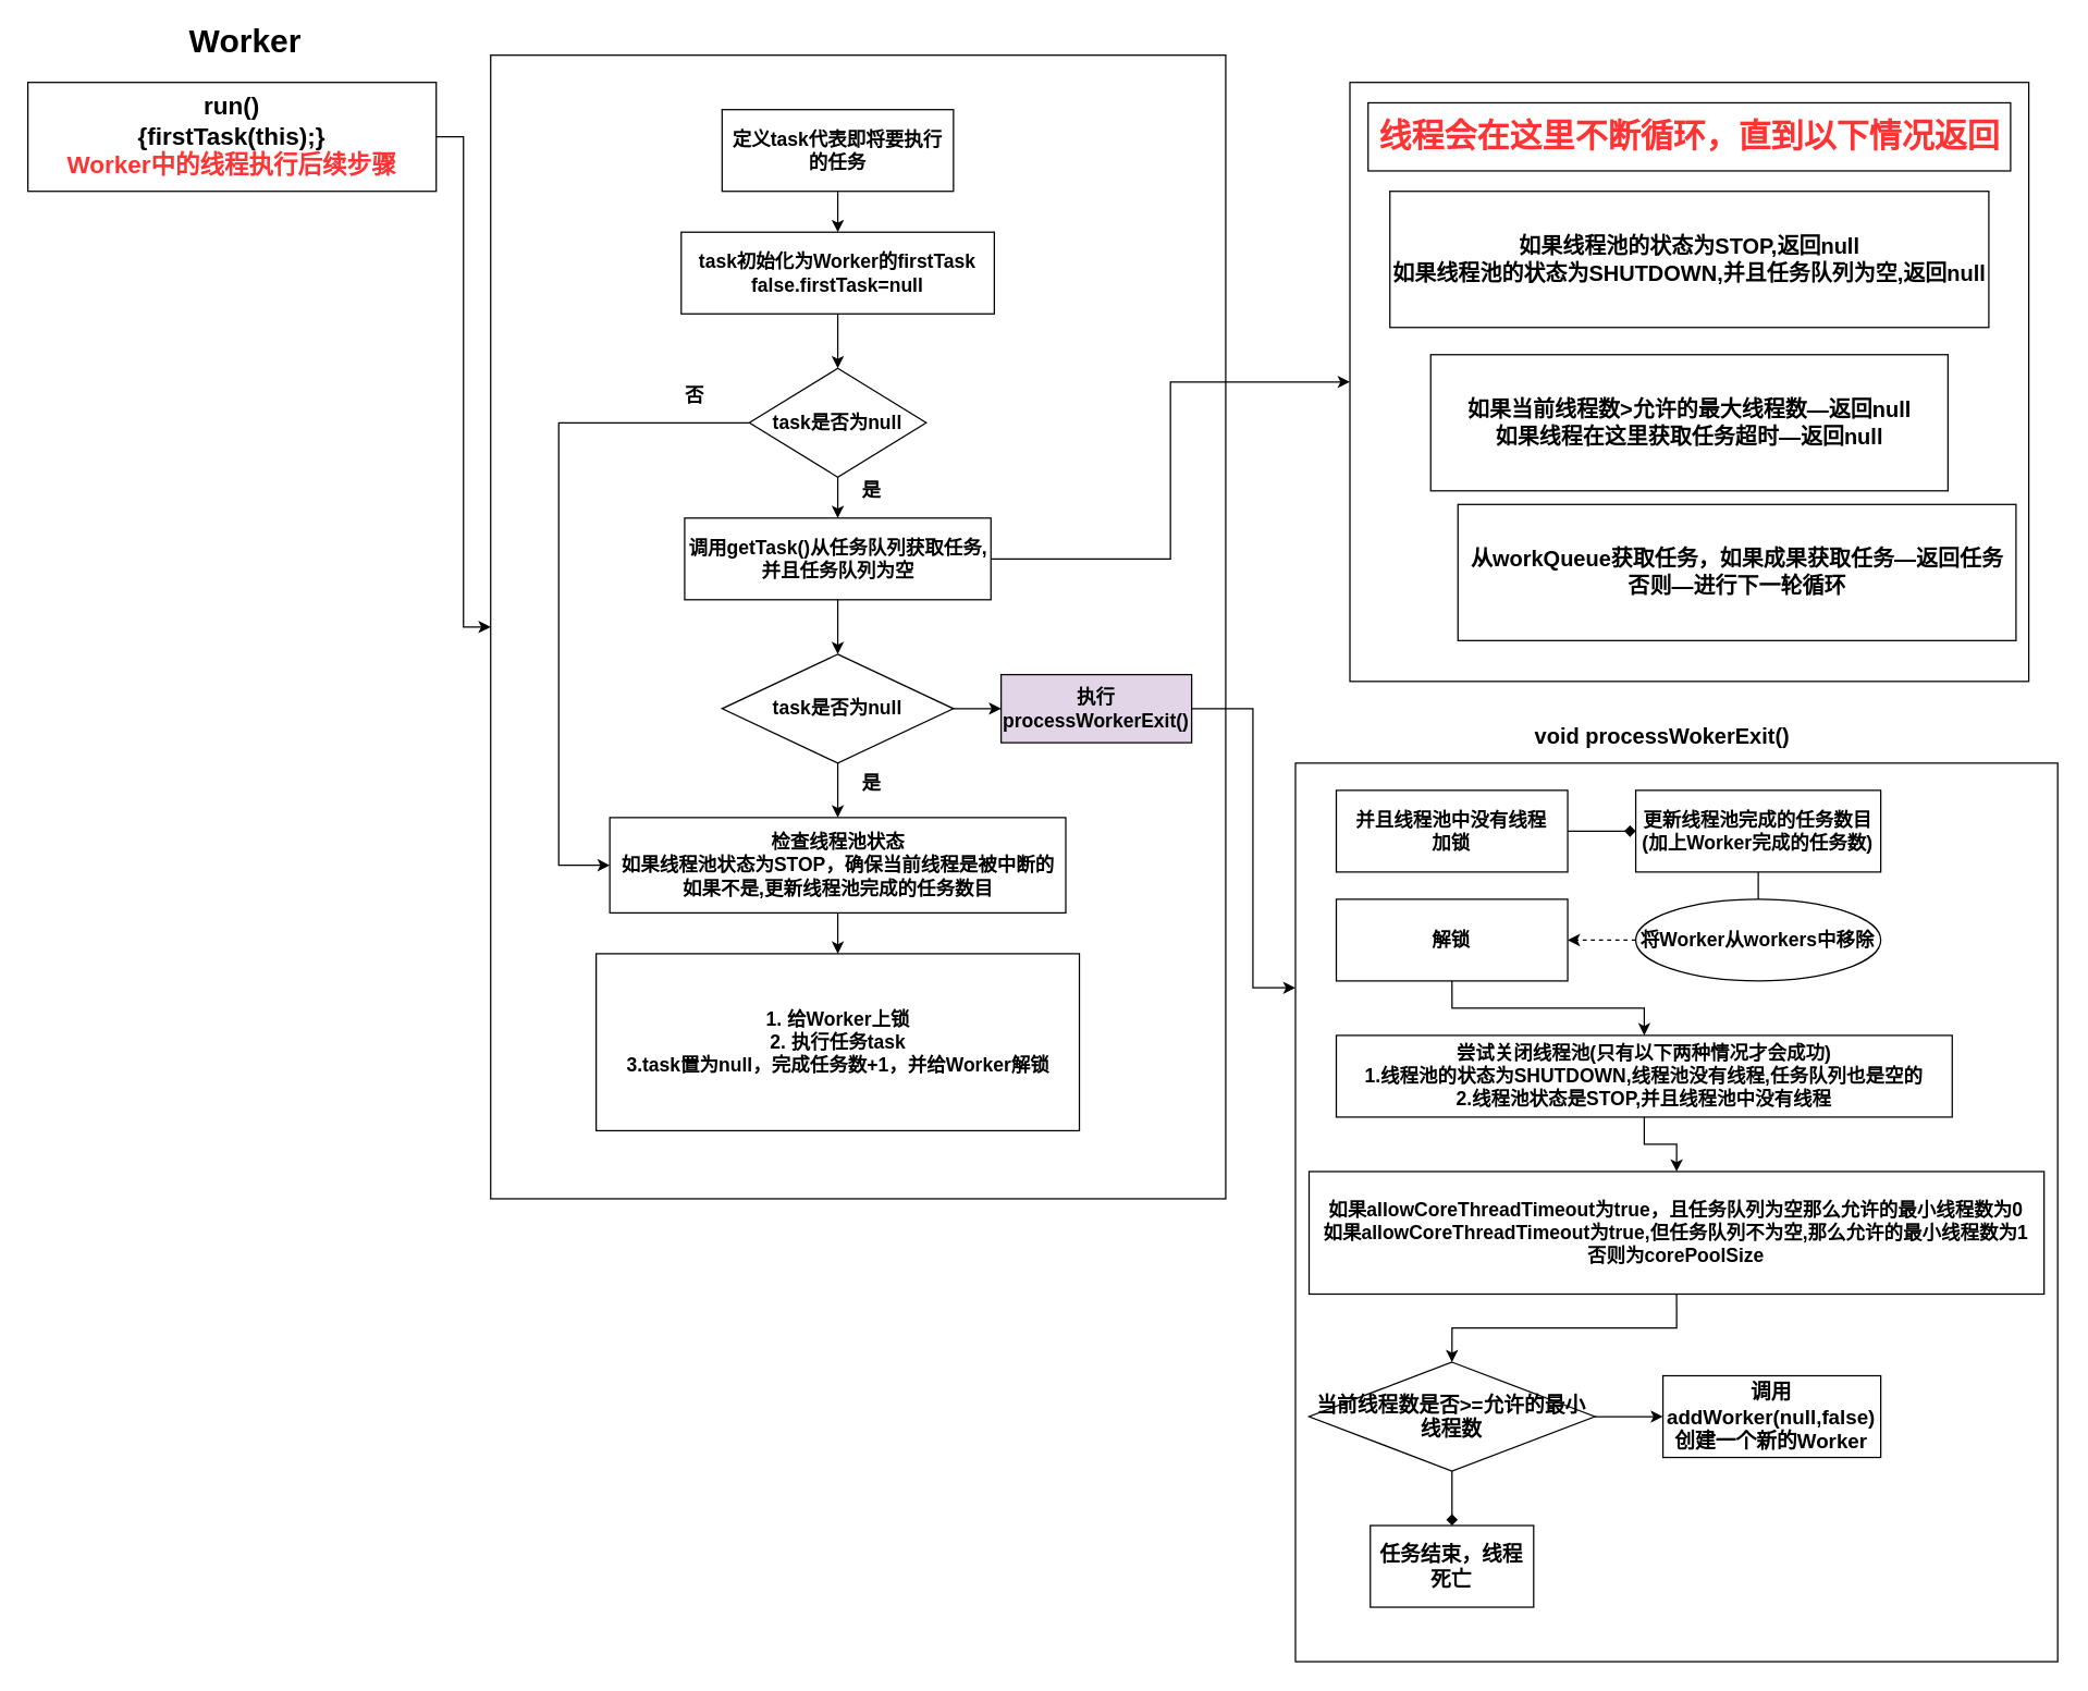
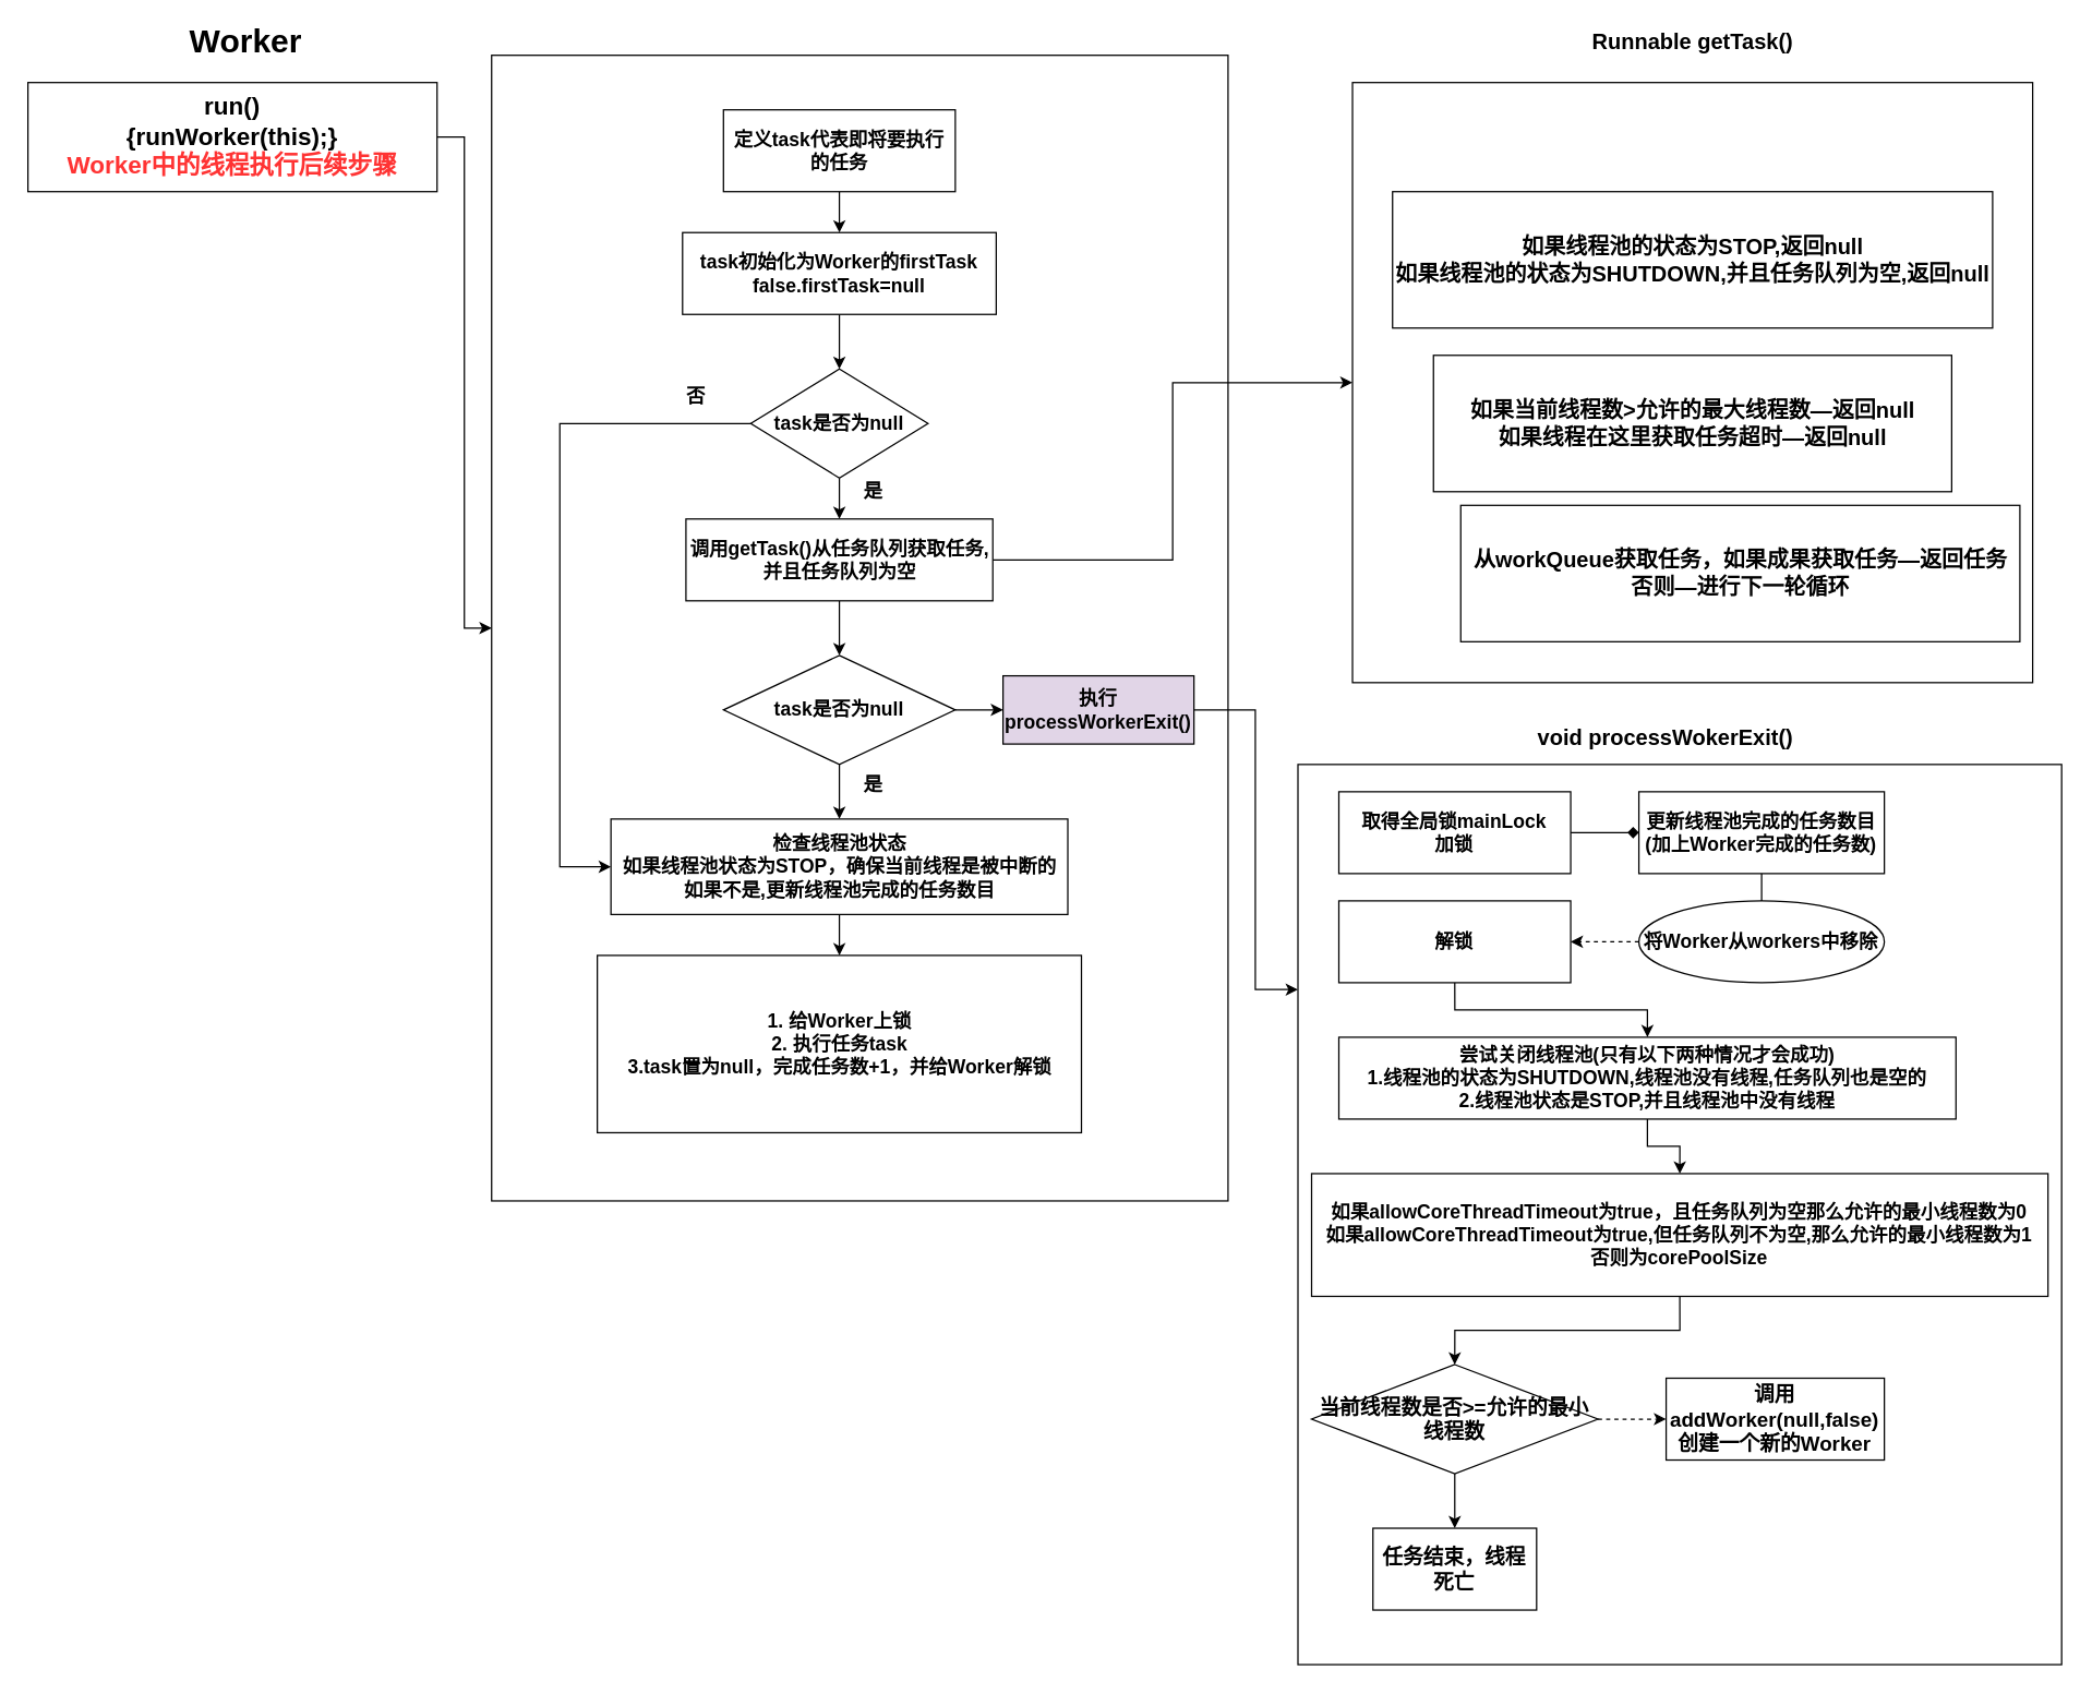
+ <mxCell id="42" value="&lt;b&gt;&lt;font style=&quot;font-size: 16px&quot;&gt;Runnable getTask()&lt;/font&gt;&lt;/b&gt;" style="text;html=1;strokeColor=none;fillColor=none;align=center;verticalAlign=middle;whiteSpace=wrap;rounded=0;" parent="1" vertex="1"><mxGeometry x="1135.63" y="20" width="210" height="20" as="geometry" /></mxCell>
- <mxCell id="39" value="&lt;font style=&quot;font-size: 18px&quot;&gt;&lt;b&gt;run()&lt;br&gt;{firstTask(this);}&lt;br&gt;&lt;font color=&quot;#ff3333&quot;&gt;Worker中的线程执行后续步骤&lt;/font&gt;&lt;br&gt;&lt;/b&gt;&lt;/font&gt;" style="rounded=0;whiteSpace=wrap;html=1;" parent="1" vertex="1"><mxGeometry x="20" y="60" width="300" height="80" as="geometry" /></mxCell>
+ <mxCell id="39" value="&lt;font style=&quot;font-size: 18px&quot;&gt;&lt;b&gt;run()&lt;br&gt;{runWorker(this);}&lt;br&gt;&lt;font color=&quot;#ff3333&quot;&gt;Worker中的线程执行后续步骤&lt;/font&gt;&lt;br&gt;&lt;/b&gt;&lt;/font&gt;" style="rounded=0;whiteSpace=wrap;html=1;" parent="1" vertex="1"><mxGeometry x="20" y="60" width="300" height="80" as="geometry" /></mxCell>
- <mxCell id="51" value="&lt;b&gt;&lt;font style=&quot;font-size: 24px&quot; color=&quot;#ff3333&quot;&gt;线程会在这里不断循环，直到以下情况返回&lt;/font&gt;&lt;/b&gt;" style="rounded=0;whiteSpace=wrap;html=1;" vertex="1" parent="1"><mxGeometry x="1004.63" y="75" width="472" height="50" as="geometry" /></mxCell>
- <mxCell id="24" value="&lt;span style=&quot;font-size: 14px&quot;&gt;&lt;b&gt;并且线程池中没有线程&lt;br&gt;加锁&lt;/b&gt;&lt;/span&gt;" style="rounded=0;whiteSpace=wrap;html=1;" parent="1" vertex="1"><mxGeometry x="981.25" y="580" width="170" height="60" as="geometry" /></mxCell>
+ <mxCell id="24" value="&lt;span style=&quot;font-size: 14px&quot;&gt;&lt;b&gt;取得全局锁mainLock&lt;br&gt;加锁&lt;/b&gt;&lt;/span&gt;" style="rounded=0;whiteSpace=wrap;html=1;" parent="1" vertex="1"><mxGeometry x="981.25" y="580" width="170" height="60" as="geometry" /></mxCell>
- <mxCell id="44" style="edgeStyle=orthogonalEdgeStyle;rounded=0;orthogonalLoop=1;jettySize=auto;html=1;exitX=1;exitY=0.5;exitDx=0;exitDy=0;entryX=0;entryY=0.5;entryDx=0;entryDy=0;" parent="1" source="45" target="47" edge="1"><mxGeometry relative="1" as="geometry" /></mxCell>
+ <mxCell id="44" style="edgeStyle=orthogonalEdgeStyle;rounded=0;orthogonalLoop=1;jettySize=auto;html=1;exitX=1;exitY=0.5;exitDx=0;exitDy=0;entryX=0;entryY=0.5;entryDx=0;entryDy=0;dashed=1;" parent="1" source="45" target="47" edge="1"><mxGeometry relative="1" as="geometry" /></mxCell>
- <mxCell id="43" style="edgeStyle=orthogonalEdgeStyle;rounded=0;orthogonalLoop=1;jettySize=auto;html=1;exitX=0.5;exitY=1;exitDx=0;exitDy=0;entryX=0.5;entryY=0;entryDx=0;entryDy=0;endArrow=diamond;" parent="1" source="45" target="46" edge="1"><mxGeometry relative="1" as="geometry" /></mxCell>
+ <mxCell id="43" style="edgeStyle=orthogonalEdgeStyle;rounded=0;orthogonalLoop=1;jettySize=auto;html=1;exitX=0.5;exitY=1;exitDx=0;exitDy=0;entryX=0.5;entryY=0;entryDx=0;entryDy=0;" parent="1" source="45" target="46" edge="1"><mxGeometry relative="1" as="geometry" /></mxCell>
